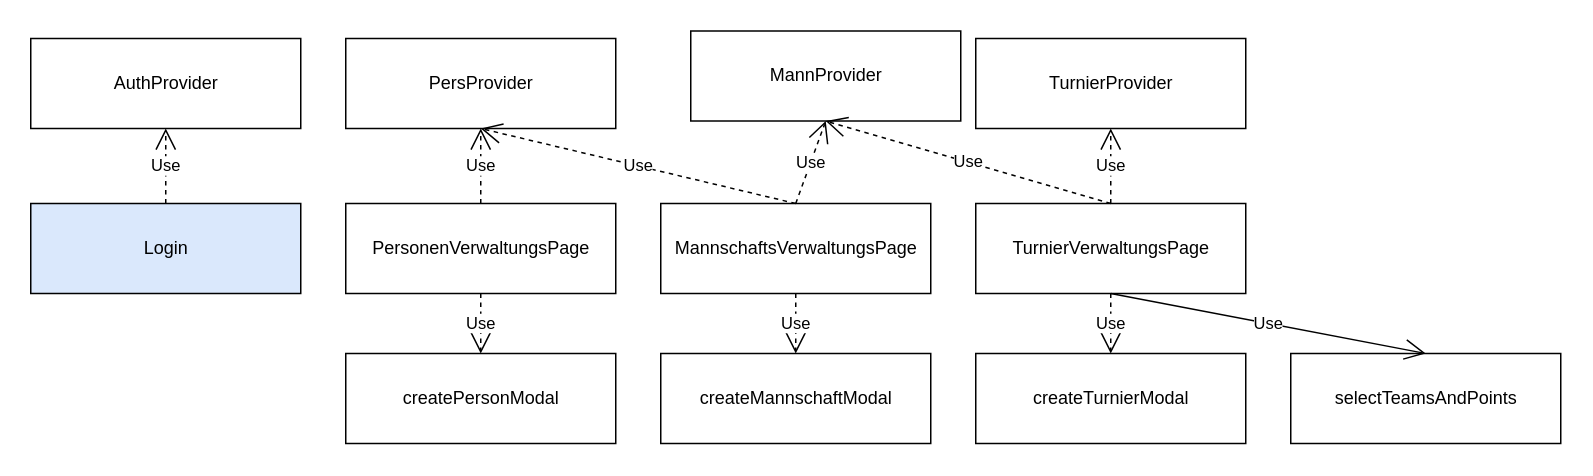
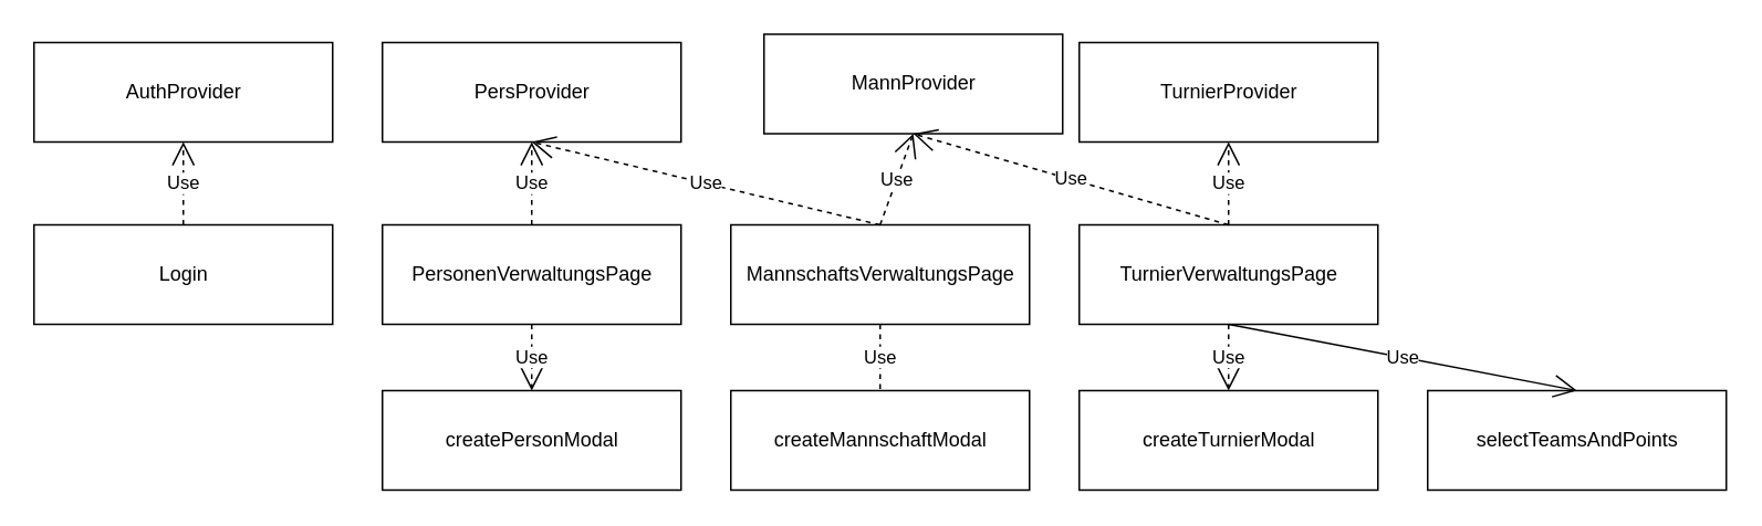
- <mxCell id="5" value="Login" style="html=1;fillColor=#dae8fc;" vertex="1" parent="1"><mxGeometry x="20" y="135" width="180" height="60" as="geometry" /></mxCell>
+ <mxCell id="5" value="Login" style="html=1;" vertex="1" parent="1"><mxGeometry x="20" y="135" width="180" height="60" as="geometry" /></mxCell>
- <mxCell id="20" value="Use" style="endArrow=open;endSize=12;dashed=1;html=1;exitX=0.5;exitY=1;exitDx=0;exitDy=0;entryX=0.5;entryY=0;entryDx=0;entryDy=0;" edge="1" parent="1" source="2" target="11"><mxGeometry width="160" relative="1" as="geometry"><mxPoint x="330" y="205" as="sourcePoint" /><mxPoint x="330" y="245" as="targetPoint" /></mxGeometry></mxCell>
+ <mxCell id="20" value="Use" style="endArrow=none;endSize=12;dashed=1;html=1;exitX=0.5;exitY=1;exitDx=0;exitDy=0;entryX=0.5;entryY=0;entryDx=0;entryDy=0;" edge="1" parent="1" source="2" target="11"><mxGeometry width="160" relative="1" as="geometry"><mxPoint x="330" y="205" as="sourcePoint" /><mxPoint x="330" y="245" as="targetPoint" /></mxGeometry></mxCell>
